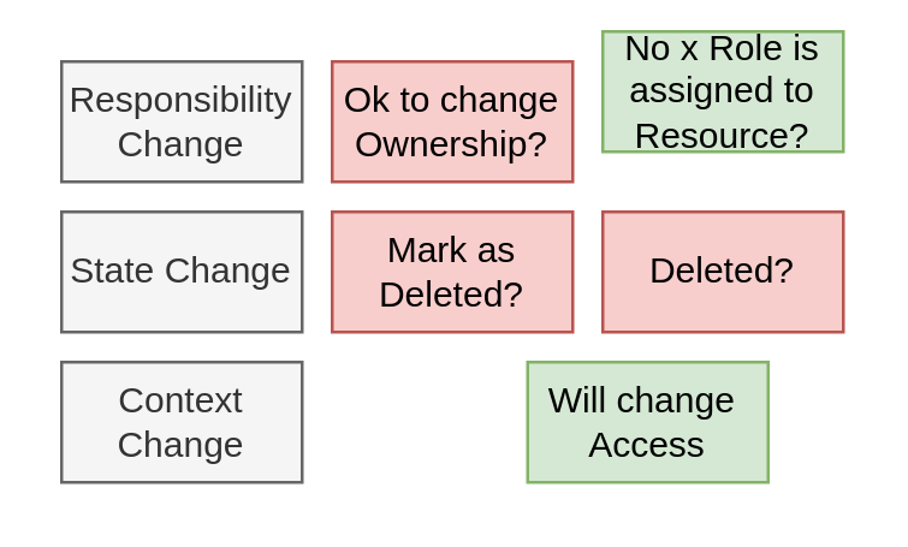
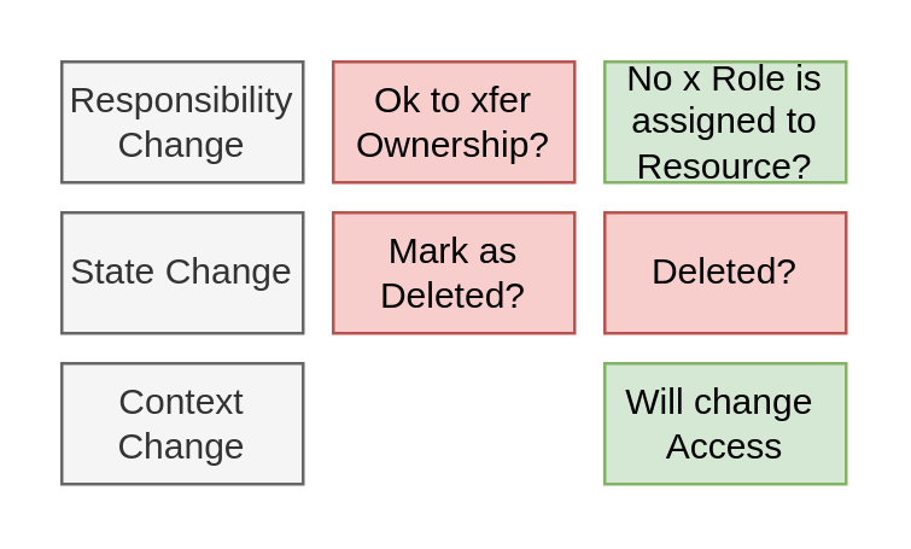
- <mxCell id="8" value="No x Role is assigned to Resource?" style="rounded=0;whiteSpace=wrap;html=1;fillColor=#d5e8d4;strokeColor=#82b366;" vertex="1" parent="1"><mxGeometry x="200" y="10" width="80" height="40" as="geometry" /></mxCell>
+ <mxCell id="8" value="No x Role is assigned to Resource?" style="rounded=0;whiteSpace=wrap;html=1;fillColor=#d5e8d4;strokeColor=#82b366;" vertex="1" parent="1"><mxGeometry x="200" y="20" width="80" height="40" as="geometry" /></mxCell>
- <mxCell id="7" value="Ok to change Ownership?" style="rounded=0;whiteSpace=wrap;html=1;fillColor=#f8cecc;strokeColor=#b85450;" vertex="1" parent="1"><mxGeometry x="110" y="20" width="80" height="40" as="geometry" /></mxCell>
+ <mxCell id="7" value="Ok to xfer Ownership?" style="rounded=0;whiteSpace=wrap;html=1;fillColor=#f8cecc;strokeColor=#b85450;" vertex="1" parent="1"><mxGeometry x="110" y="20" width="80" height="40" as="geometry" /></mxCell>
- <mxCell id="4" value="Will change&amp;nbsp; Access" style="rounded=0;whiteSpace=wrap;html=1;fillColor=#d5e8d4;strokeColor=#82b366;" vertex="1" parent="1"><mxGeometry x="175" y="120" width="80" height="40" as="geometry" /></mxCell>
+ <mxCell id="4" value="Will change&amp;nbsp; Access" style="rounded=0;whiteSpace=wrap;html=1;fillColor=#d5e8d4;strokeColor=#82b366;" vertex="1" parent="1"><mxGeometry x="200" y="120" width="80" height="40" as="geometry" /></mxCell>
